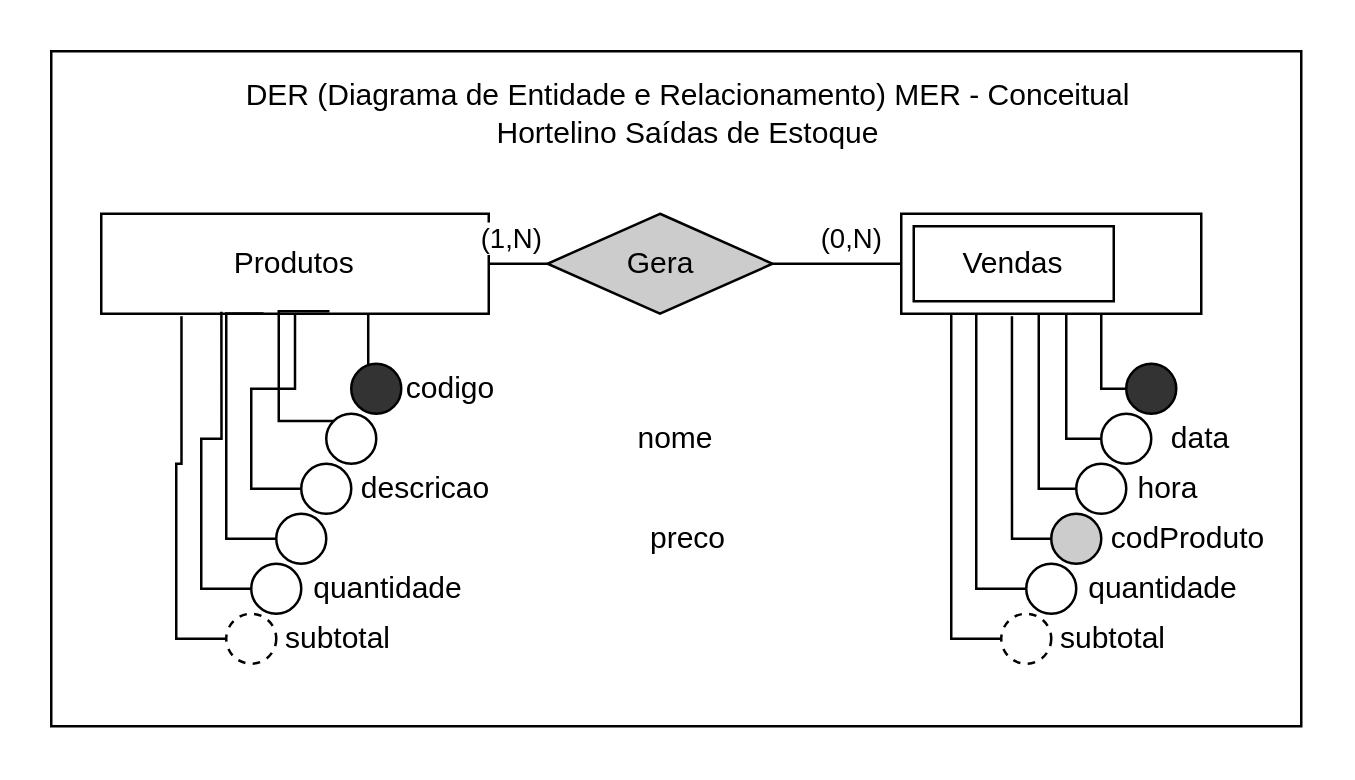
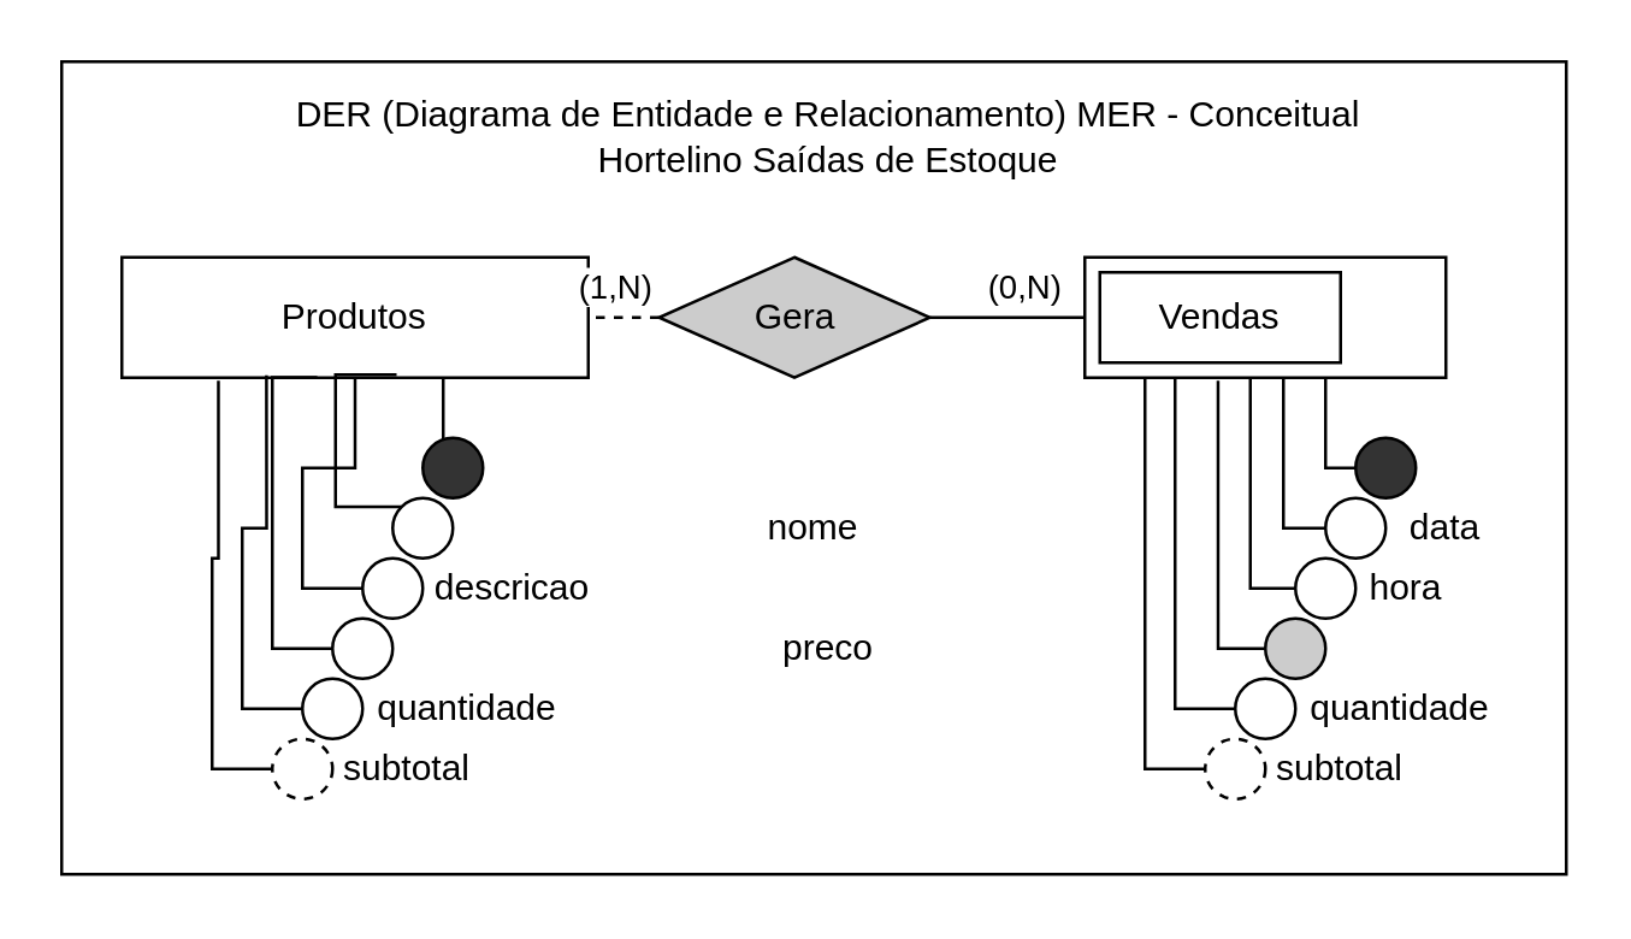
- <mxCell id="6" value="(1,N)" style="edgeStyle=orthogonalEdgeStyle;rounded=0;orthogonalLoop=1;jettySize=auto;html=1;exitX=0;exitY=0.5;exitDx=0;exitDy=0;entryX=1;entryY=0.5;entryDx=0;entryDy=0;endArrow=none;endFill=0;" parent="1" source="7" target="3" edge="1"><mxGeometry x="0.316" y="-10" relative="1" as="geometry"><mxPoint as="offset" /></mxGeometry></mxCell>
+ <mxCell id="6" value="(1,N)" style="edgeStyle=orthogonalEdgeStyle;rounded=0;orthogonalLoop=1;jettySize=auto;html=1;exitX=0;exitY=0.5;exitDx=0;exitDy=0;entryX=1;entryY=0.5;entryDx=0;entryDy=0;endArrow=none;endFill=0;dashed=1;" parent="1" source="7" target="3" edge="1"><mxGeometry x="0.316" y="-10" relative="1" as="geometry"><mxPoint as="offset" /></mxGeometry></mxCell>
- <mxCell id="16" value="codigo" style="text;html=1;strokeColor=none;fillColor=none;align=center;verticalAlign=middle;whiteSpace=wrap;rounded=0;" parent="1" vertex="1"><mxGeometry x="160" y="145" width="40" height="20" as="geometry" /></mxCell>
- <mxCell id="33" value="codProduto" style="text;html=1;strokeColor=none;fillColor=none;align=center;verticalAlign=middle;whiteSpace=wrap;rounded=0;" parent="1" vertex="1"><mxGeometry x="440" y="205" width="70" height="20" as="geometry" /></mxCell>
